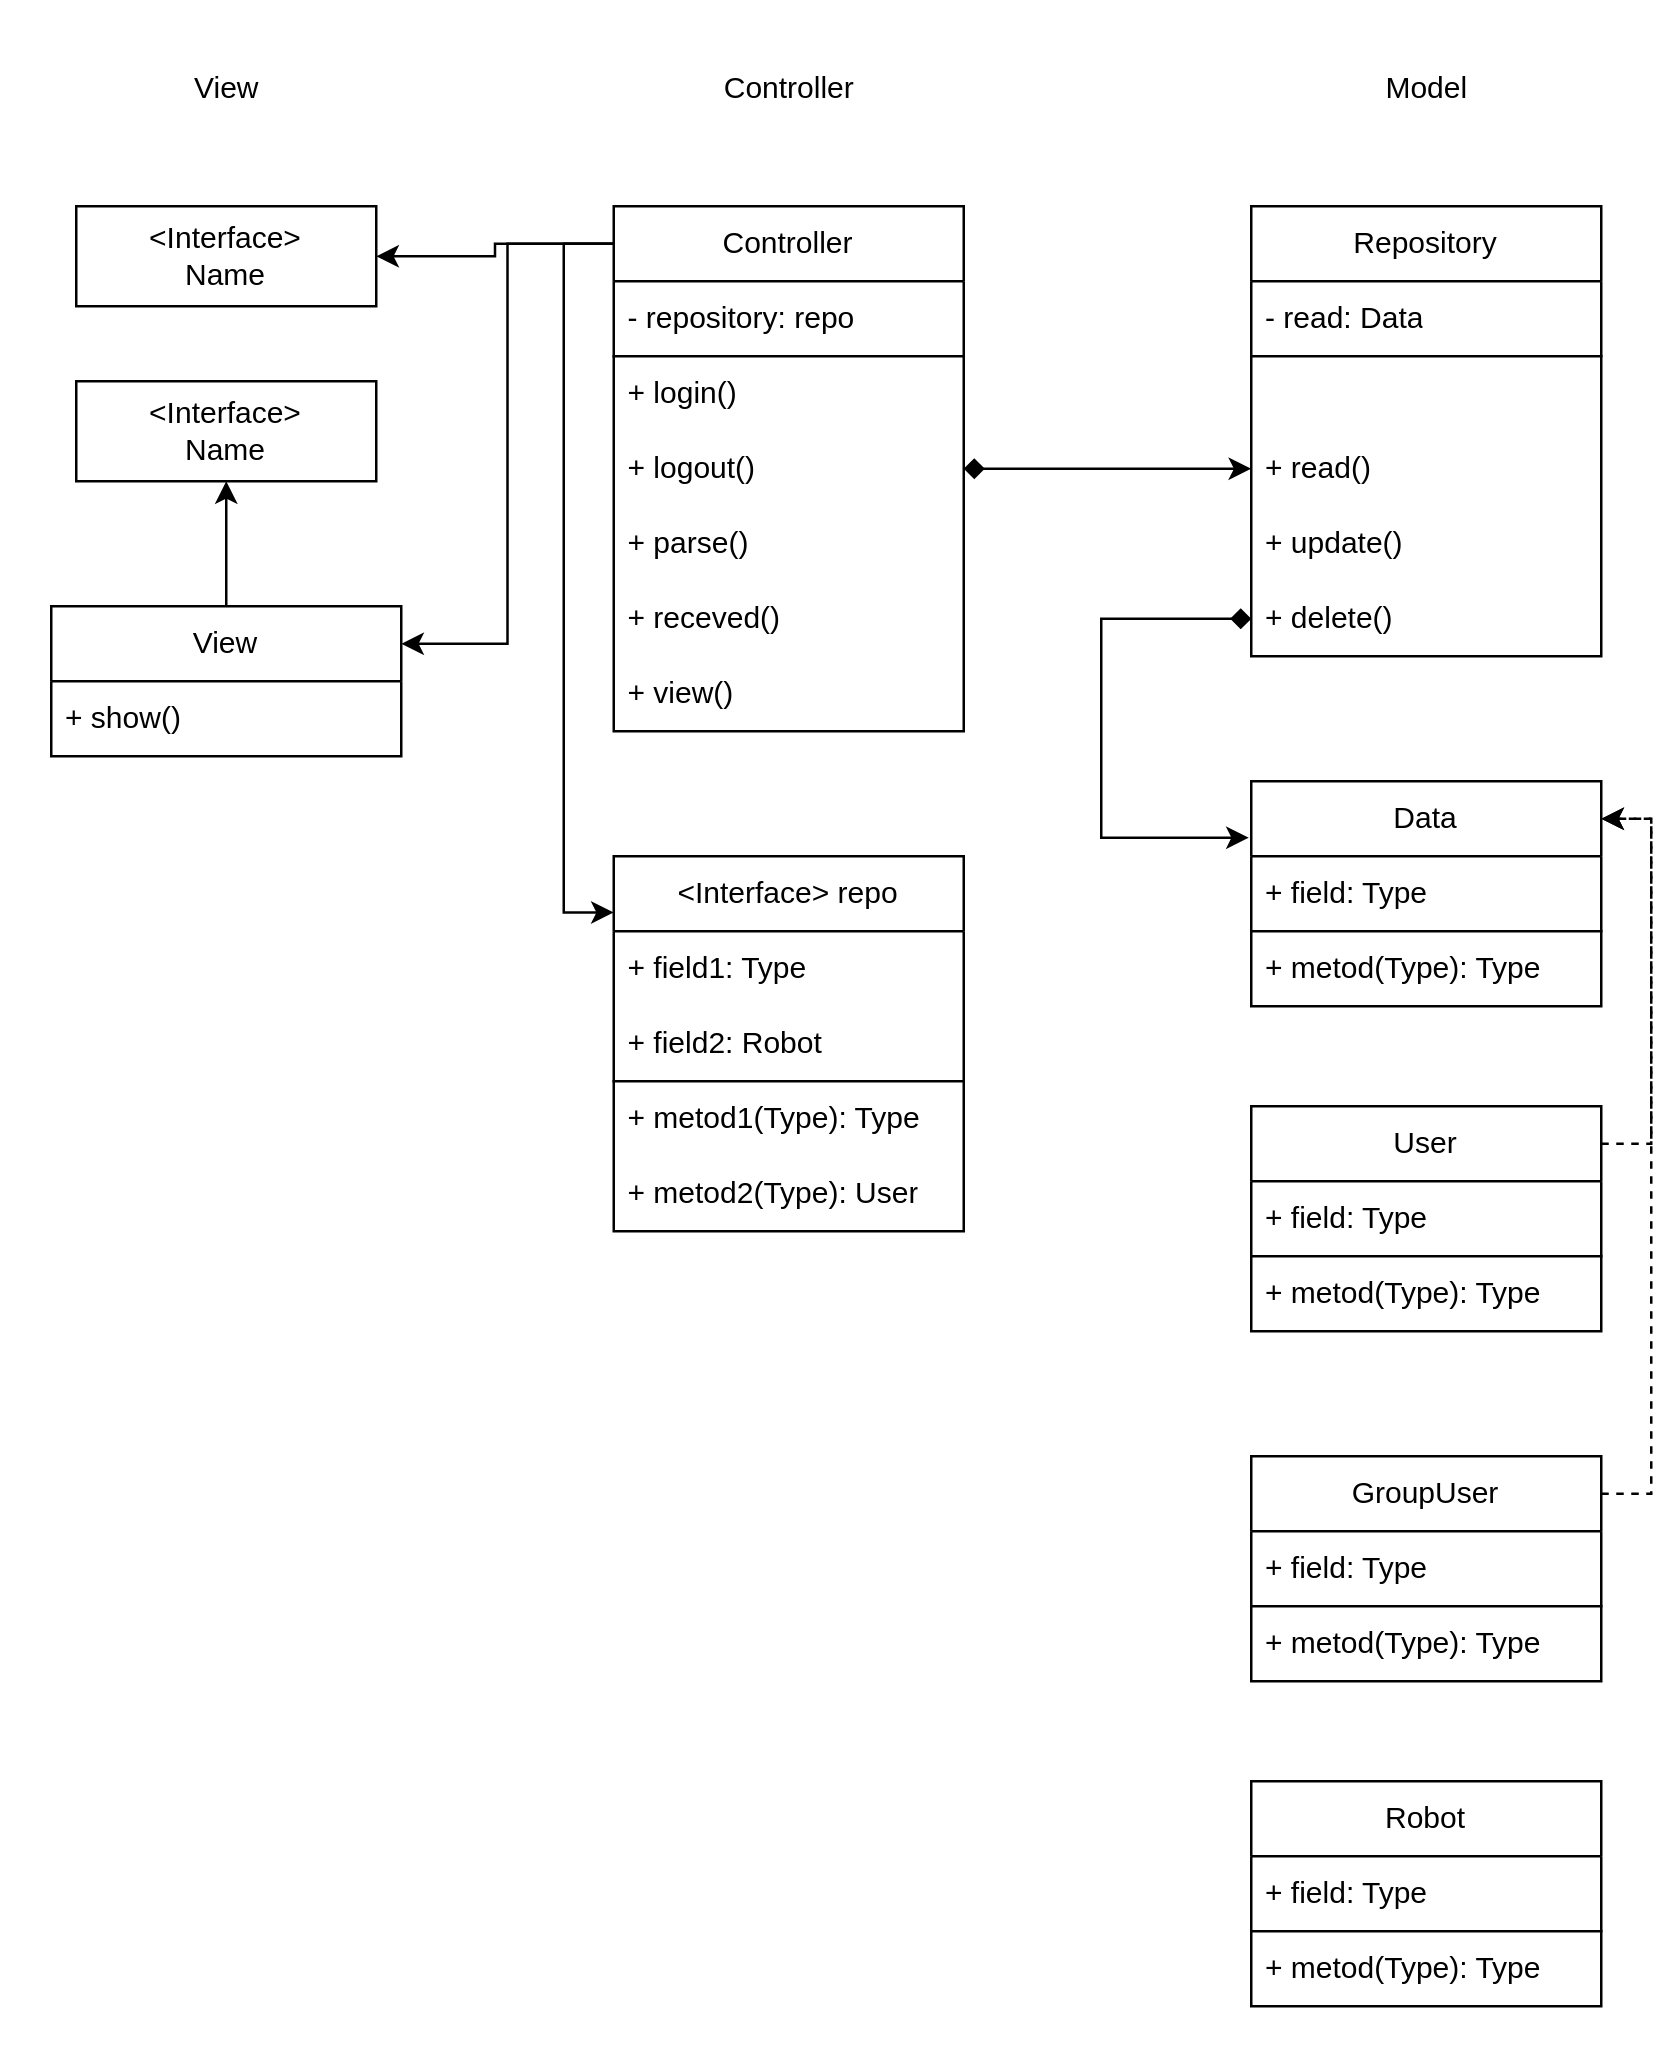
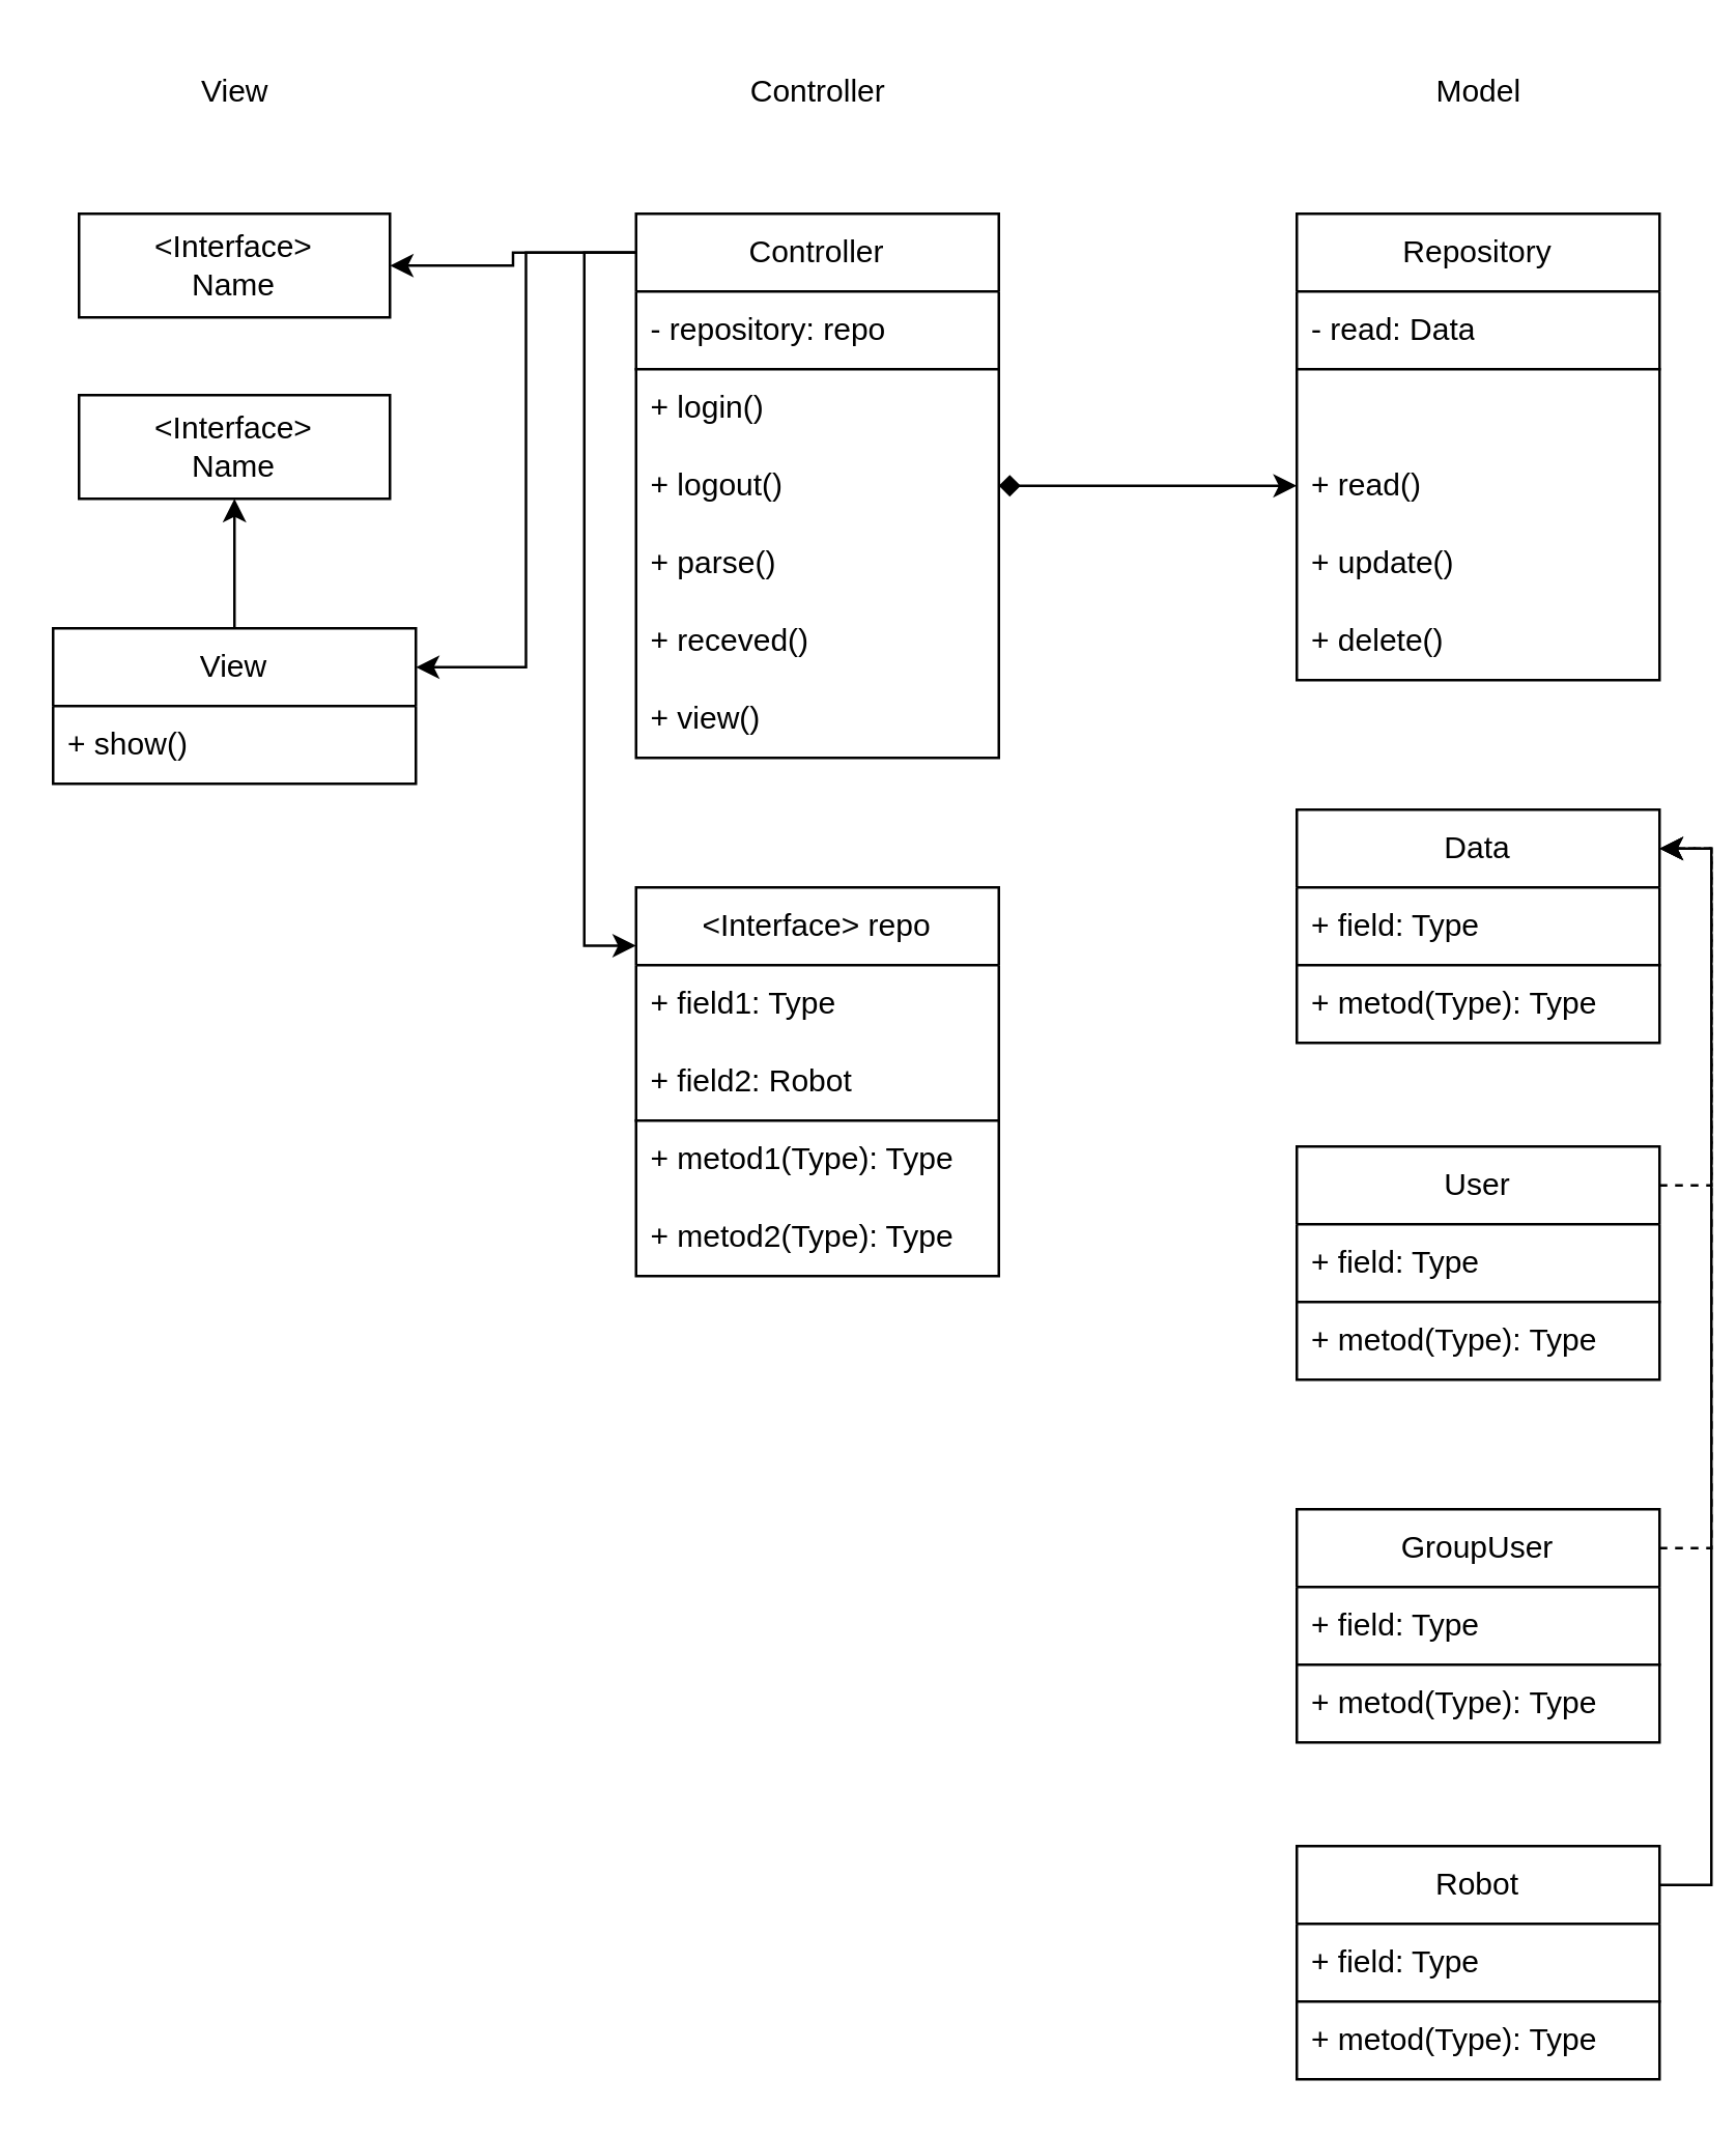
- <mxCell id="53" style="edgeStyle=orthogonalEdgeStyle;rounded=0;orthogonalLoop=1;jettySize=auto;html=1;exitX=0;exitY=0.5;exitDx=0;exitDy=0;entryX=-0.007;entryY=0.376;entryDx=0;entryDy=0;entryPerimeter=0;startArrow=diamond;startFill=1;" edge="1" parent="1" source="33" target="34"><mxGeometry relative="1" as="geometry"><Array as="points"><mxPoint x="440" y="247" /><mxPoint x="440" y="335" /></Array></mxGeometry></mxCell>
- <mxCell id="26" value="+ metod2(Type): User" style="text;strokeColor=none;fillColor=none;align=left;verticalAlign=middle;spacingLeft=4;spacingRight=4;overflow=hidden;points=[[0,0.5],[1,0.5]];portConstraint=eastwest;rotatable=0;whiteSpace=wrap;html=1;" vertex="1" parent="1"><mxGeometry x="245" y="462" width="140" height="30" as="geometry" /></mxCell>
+ <mxCell id="26" value="+ metod2(Type): Type" style="text;strokeColor=none;fillColor=none;align=left;verticalAlign=middle;spacingLeft=4;spacingRight=4;overflow=hidden;points=[[0,0.5],[1,0.5]];portConstraint=eastwest;rotatable=0;whiteSpace=wrap;html=1;" vertex="1" parent="1"><mxGeometry x="245" y="462" width="140" height="30" as="geometry" /></mxCell>
+ <mxCell id="48" style="edgeStyle=orthogonalEdgeStyle;rounded=0;orthogonalLoop=1;jettySize=auto;html=1;exitX=1;exitY=0.25;exitDx=0;exitDy=0;entryX=1;entryY=0.25;entryDx=0;entryDy=0;" edge="1" parent="1" source="49" target="34"><mxGeometry relative="1" as="geometry" /></mxCell>
